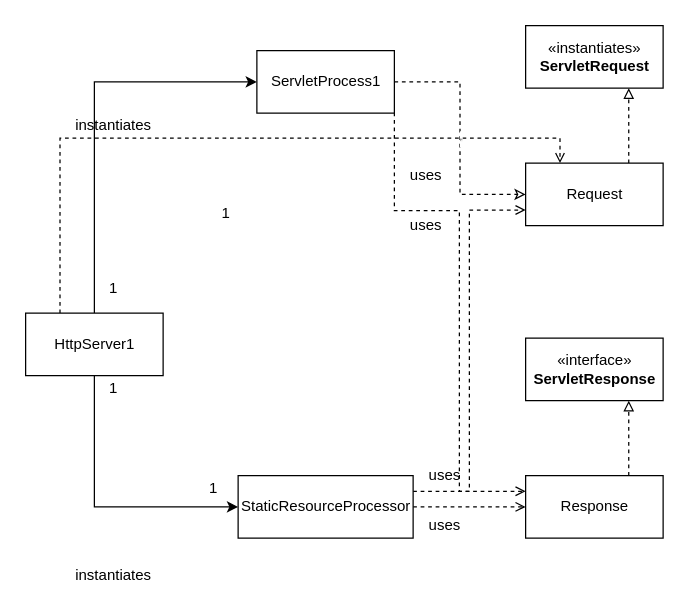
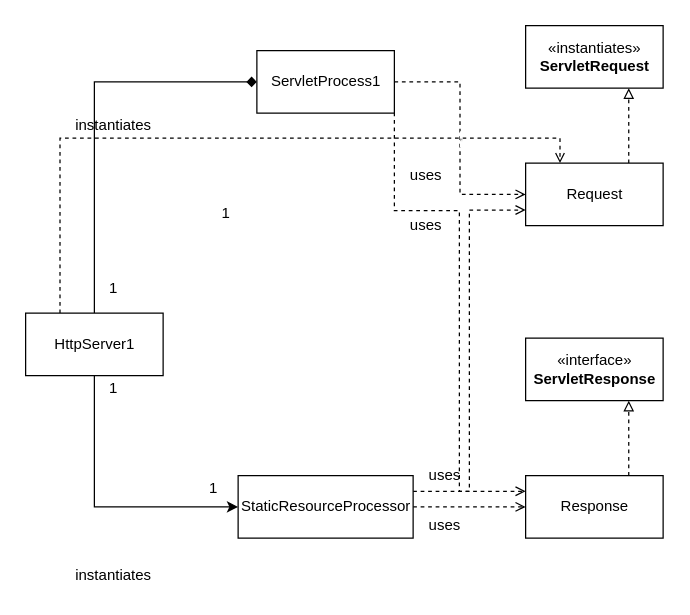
- <mxCell id="2" style="edgeStyle=orthogonalEdgeStyle;rounded=0;orthogonalLoop=1;jettySize=auto;html=1;exitX=0.5;exitY=0;exitDx=0;exitDy=0;entryX=0;entryY=0.5;entryDx=0;entryDy=0;" edge="1" parent="1" source="5" target="8"><mxGeometry relative="1" as="geometry"><mxPoint x="75" y="150" as="targetPoint" /></mxGeometry></mxCell>
+ <mxCell id="2" style="edgeStyle=orthogonalEdgeStyle;rounded=0;orthogonalLoop=1;jettySize=auto;html=1;exitX=0.5;exitY=0;exitDx=0;exitDy=0;entryX=0;entryY=0.5;entryDx=0;entryDy=0;endArrow=diamond;" edge="1" parent="1" source="5" target="8"><mxGeometry relative="1" as="geometry"><mxPoint x="75" y="150" as="targetPoint" /></mxGeometry></mxCell>
- <mxCell id="6" value="&lt;hr&gt;" style="edgeStyle=orthogonalEdgeStyle;rounded=0;orthogonalLoop=1;jettySize=auto;html=1;exitX=1;exitY=0.5;exitDx=0;exitDy=0;entryX=0;entryY=0.5;entryDx=0;entryDy=0;dashed=1;endArrow=classic;endFill=0;" edge="1" parent="1" source="8" target="13"><mxGeometry relative="1" as="geometry" /></mxCell>
+ <mxCell id="6" value="&lt;hr&gt;" style="edgeStyle=orthogonalEdgeStyle;rounded=0;orthogonalLoop=1;jettySize=auto;html=1;exitX=1;exitY=0.5;exitDx=0;exitDy=0;entryX=0;entryY=0.5;entryDx=0;entryDy=0;dashed=1;endArrow=open;endFill=0;" edge="1" parent="1" source="8" target="13"><mxGeometry relative="1" as="geometry" /></mxCell>
